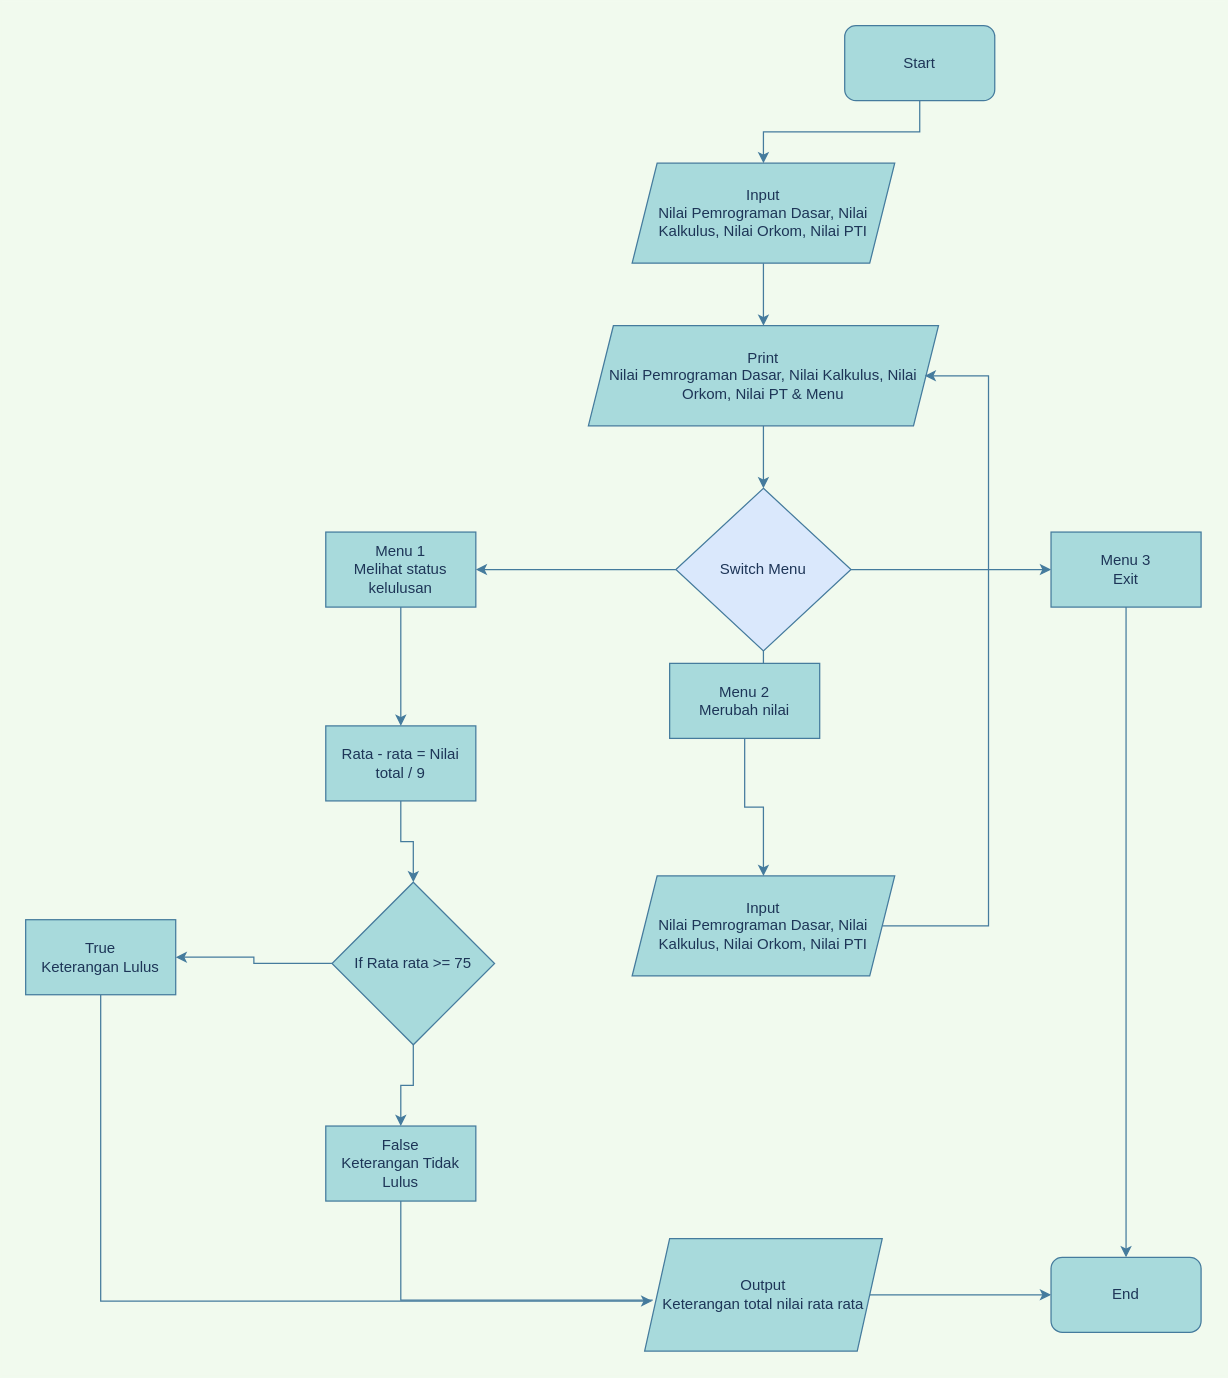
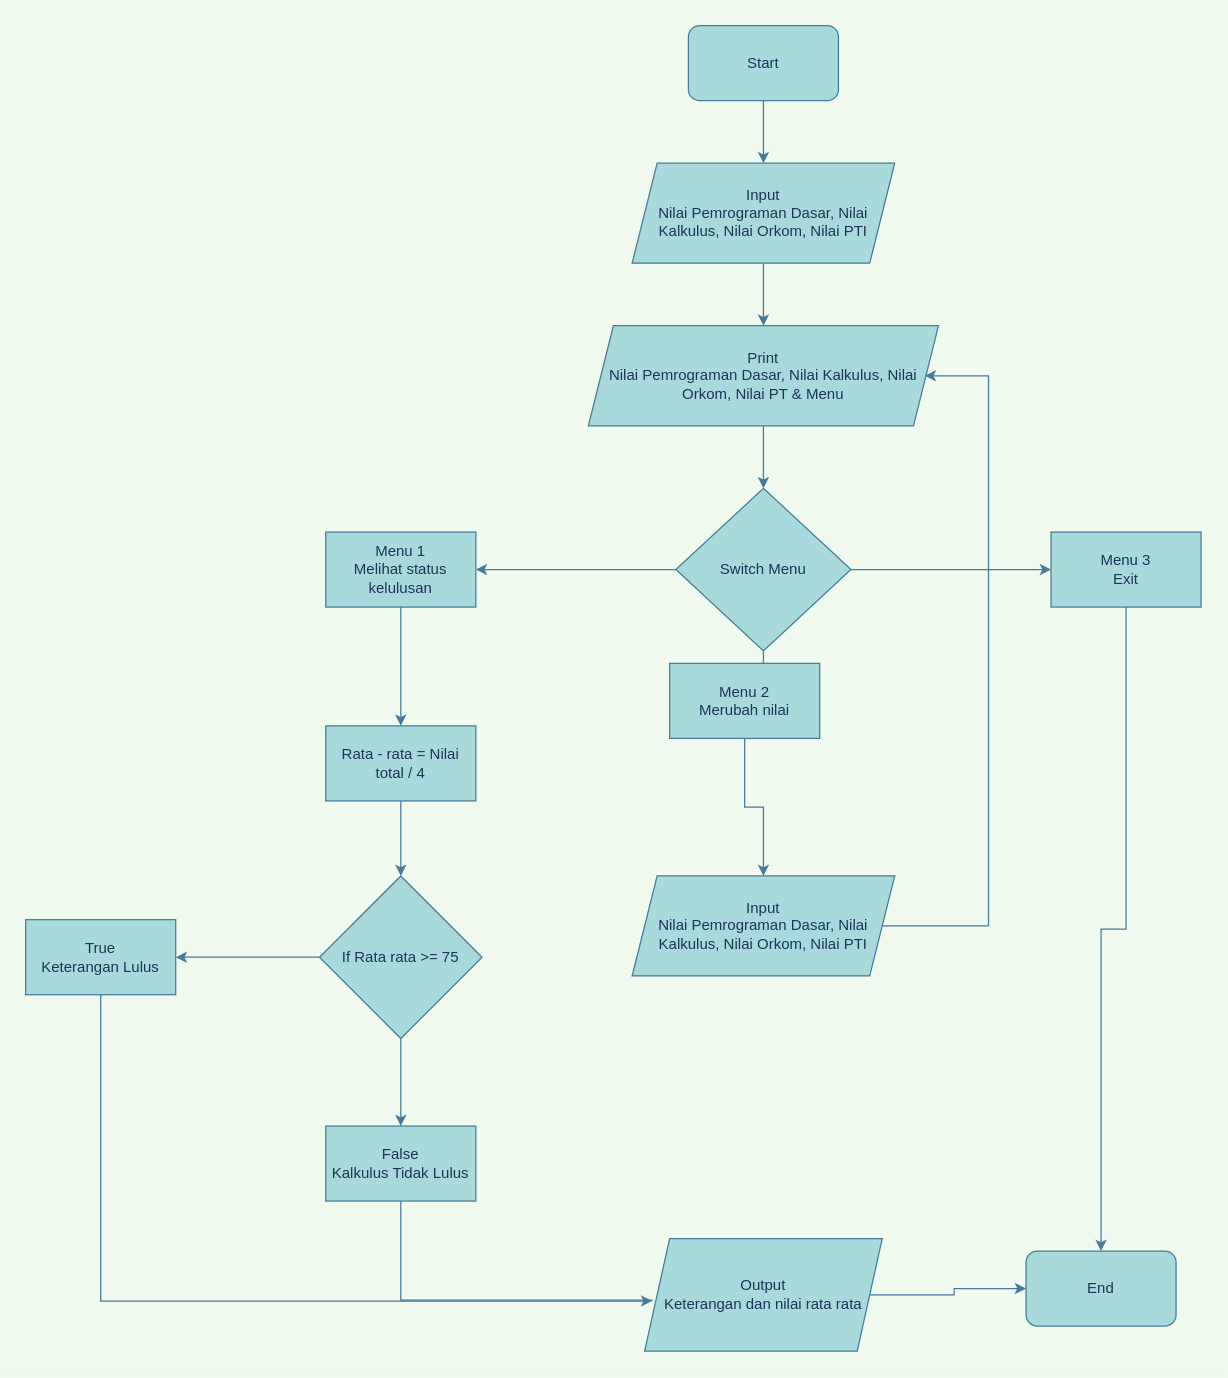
- <mxCell id="3" value="Start" style="rounded=1;whiteSpace=wrap;html=1;fillColor=#A8DADC;strokeColor=#457B9D;fontColor=#1D3557;" vertex="1" parent="1"><mxGeometry x="675" y="20" width="120" height="60" as="geometry" /></mxCell>
+ <mxCell id="3" value="Start" style="rounded=1;whiteSpace=wrap;html=1;fillColor=#A8DADC;strokeColor=#457B9D;fontColor=#1D3557;" vertex="1" parent="1"><mxGeometry x="550" y="20" width="120" height="60" as="geometry" /></mxCell>
- <mxCell id="11" value="Switch Menu" style="rhombus;whiteSpace=wrap;html=1;fillColor=#dae8fc;strokeColor=#457B9D;fontColor=#1D3557;" vertex="1" parent="1"><mxGeometry x="540" y="390" width="140" height="130" as="geometry" /></mxCell>
+ <mxCell id="11" value="Switch Menu" style="rhombus;whiteSpace=wrap;html=1;fillColor=#A8DADC;strokeColor=#457B9D;fontColor=#1D3557;" vertex="1" parent="1"><mxGeometry x="540" y="390" width="140" height="130" as="geometry" /></mxCell>
- <mxCell id="19" value="&lt;span&gt;Rata - rata = Nilai total / 9&lt;/span&gt;" style="rounded=0;whiteSpace=wrap;html=1;fillColor=#A8DADC;strokeColor=#457B9D;fontColor=#1D3557;" vertex="1" parent="1"><mxGeometry x="260" y="580" width="120" height="60" as="geometry" /></mxCell>
+ <mxCell id="19" value="&lt;span&gt;Rata - rata = Nilai total / 4&lt;/span&gt;" style="rounded=0;whiteSpace=wrap;html=1;fillColor=#A8DADC;strokeColor=#457B9D;fontColor=#1D3557;" vertex="1" parent="1"><mxGeometry x="260" y="580" width="120" height="60" as="geometry" /></mxCell>
- <mxCell id="24" value="If Rata rata &amp;gt;= 75" style="rhombus;whiteSpace=wrap;html=1;fillColor=#A8DADC;strokeColor=#457B9D;fontColor=#1D3557;" vertex="1" parent="1"><mxGeometry x="265" y="705" width="130" height="130" as="geometry" /></mxCell>
+ <mxCell id="24" value="If Rata rata &amp;gt;= 75" style="rhombus;whiteSpace=wrap;html=1;fillColor=#A8DADC;strokeColor=#457B9D;fontColor=#1D3557;" vertex="1" parent="1"><mxGeometry x="255" y="700" width="130" height="130" as="geometry" /></mxCell>
- <mxCell id="28" value="False&lt;br&gt;Keterangan Tidak Lulus" style="rounded=0;whiteSpace=wrap;html=1;fillColor=#A8DADC;strokeColor=#457B9D;fontColor=#1D3557;" vertex="1" parent="1"><mxGeometry x="260" y="900" width="120" height="60" as="geometry" /></mxCell>
+ <mxCell id="28" value="False&lt;br&gt;Kalkulus Tidak Lulus" style="rounded=0;whiteSpace=wrap;html=1;fillColor=#A8DADC;strokeColor=#457B9D;fontColor=#1D3557;" vertex="1" parent="1"><mxGeometry x="260" y="900" width="120" height="60" as="geometry" /></mxCell>
- <mxCell id="30" value="Output&lt;br&gt;Keterangan total nilai rata rata" style="shape=parallelogram;perimeter=parallelogramPerimeter;whiteSpace=wrap;html=1;fixedSize=1;fillColor=#A8DADC;strokeColor=#457B9D;fontColor=#1D3557;" vertex="1" parent="1"><mxGeometry x="515" y="990" width="190" height="90" as="geometry" /></mxCell>
+ <mxCell id="30" value="Output&lt;br&gt;Keterangan dan nilai rata rata" style="shape=parallelogram;perimeter=parallelogramPerimeter;whiteSpace=wrap;html=1;fixedSize=1;fillColor=#A8DADC;strokeColor=#457B9D;fontColor=#1D3557;" vertex="1" parent="1"><mxGeometry x="515" y="990" width="190" height="90" as="geometry" /></mxCell>
- <mxCell id="31" value="End" style="rounded=1;whiteSpace=wrap;html=1;fillColor=#A8DADC;strokeColor=#457B9D;fontColor=#1D3557;" vertex="1" parent="1"><mxGeometry x="840" y="1005" width="120" height="60" as="geometry" /></mxCell>
+ <mxCell id="31" value="End" style="rounded=1;whiteSpace=wrap;html=1;fillColor=#A8DADC;strokeColor=#457B9D;fontColor=#1D3557;" vertex="1" parent="1"><mxGeometry x="820" y="1000" width="120" height="60" as="geometry" /></mxCell>
